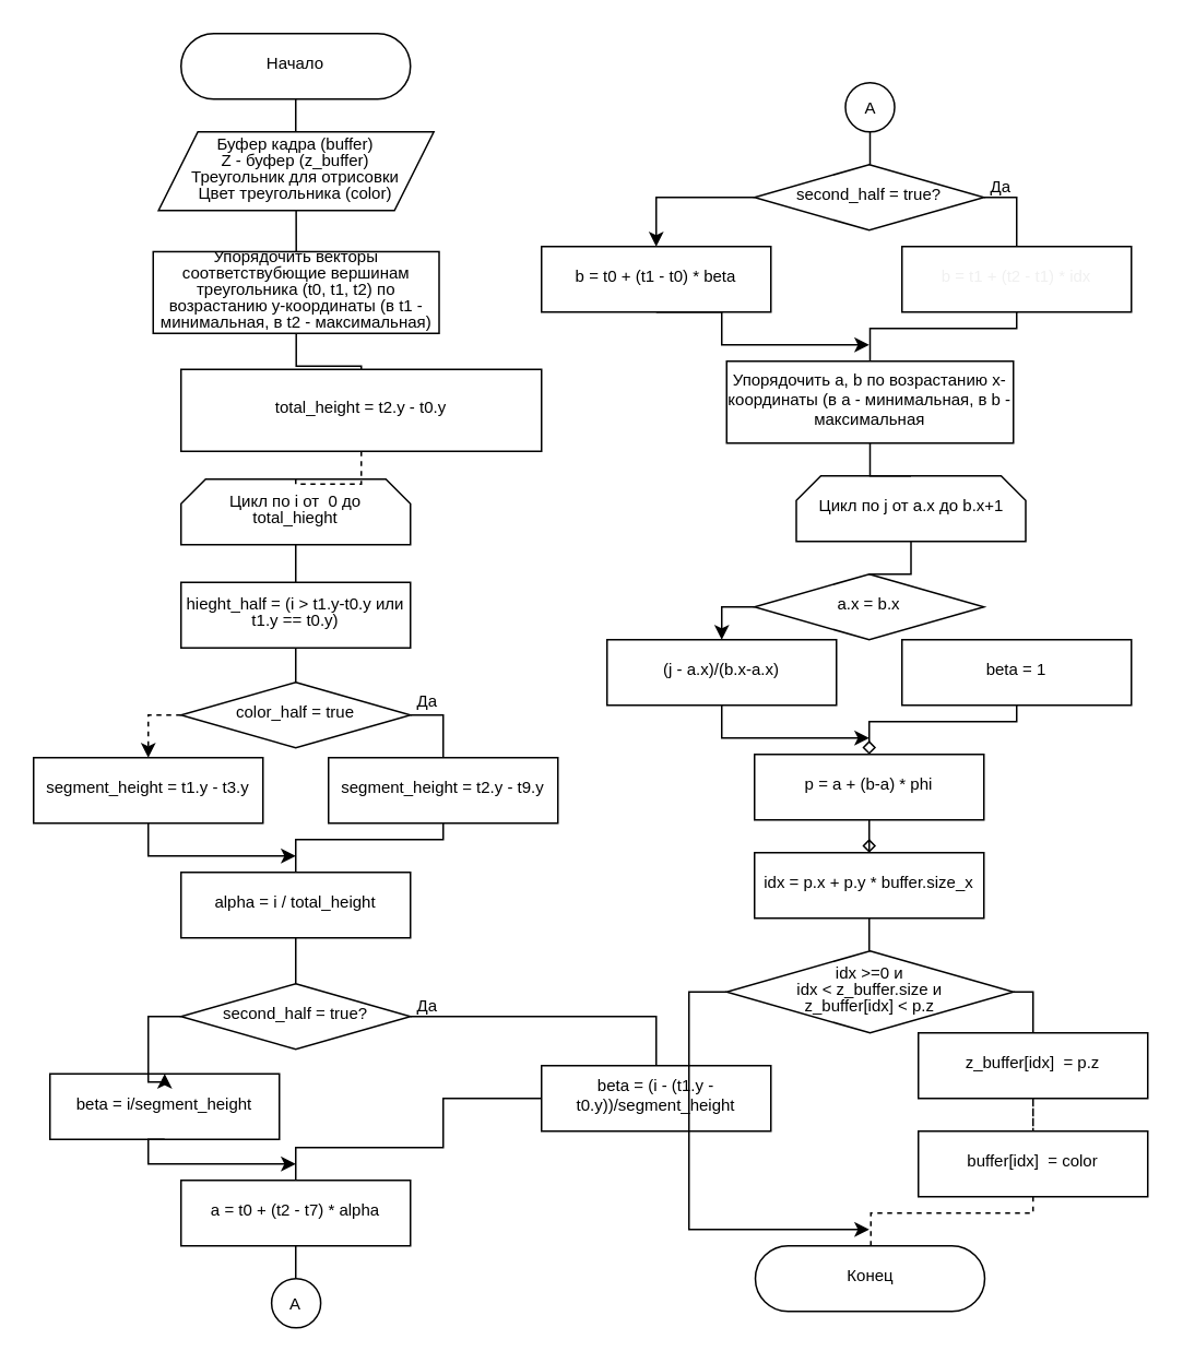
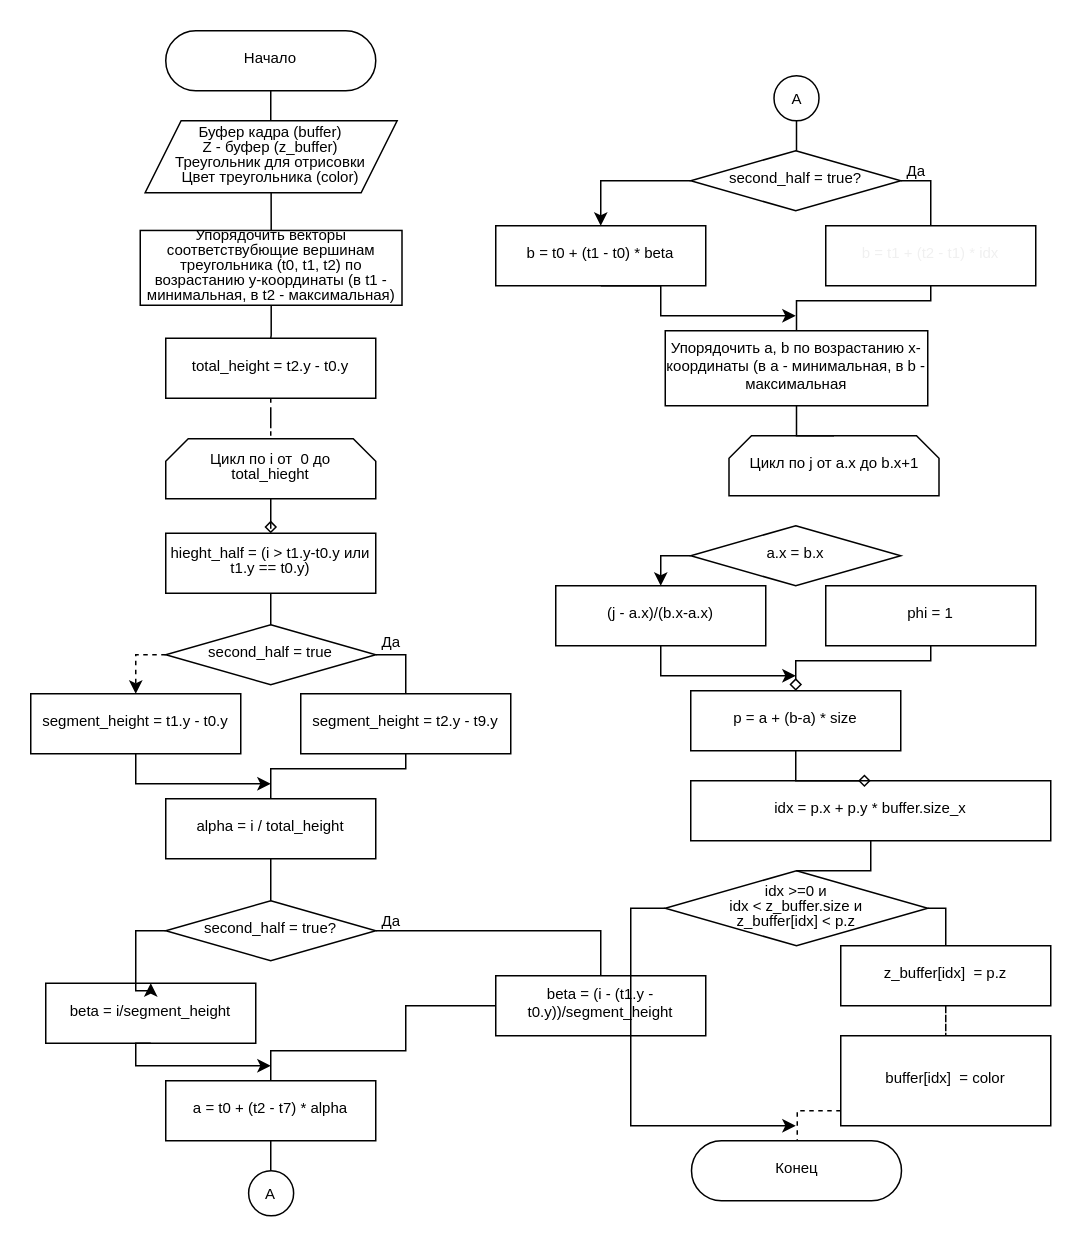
- <mxCell id="9" value="&lt;p style=&quot;line-height: 1&quot;&gt;total_height = t2.y - t0.y&lt;/p&gt;" style="shape=stencil(tVTRboMwDPyavFYh2T5gYtt/pKlXotIkcrJ1/fuaGKQiBq0mQEjgu3B3Bhyh69SYCEJJb84g9LtQKmKwkBLdEdww9iK5vHBZDbVJEWxm8MegM/sWmEkZwwku7pB7CecbQJc7Vn8I+UZrulPXNnhPIi74NGLueBIzztOz8pfFevvrqIqkf4YM2IdkVKjP52V3r9sIVxvlHcsO6VfPu57wOHG11YdbTbj6v6yuCZn7uXW9N/Z0xPDtD3+G+XJta0MbkEq+Fi+htOyP5Wai6QZvQgw0dmO7PE4PRn/OmPCJd0FnGqZWA8KDN8G7yYLr7IJiPXEoKG99BbgB);whiteSpace=wrap;html=1;aspect=fixed;fontFamily=Helvetica;fontSize=10;spacingBottom=4;" parent="1" vertex="1"><mxGeometry x="110" y="225" width="220" height="50" as="geometry" /></mxCell>
+ <mxCell id="9" value="&lt;p style=&quot;line-height: 1&quot;&gt;total_height = t2.y - t0.y&lt;/p&gt;" style="shape=stencil(tVTRboMwDPyavFYh2T5gYtt/pKlXotIkcrJ1/fuaGKQiBq0mQEjgu3B3Bhyh69SYCEJJb84g9LtQKmKwkBLdEdww9iK5vHBZDbVJEWxm8MegM/sWmEkZwwku7pB7CecbQJc7Vn8I+UZrulPXNnhPIi74NGLueBIzztOz8pfFevvrqIqkf4YM2IdkVKjP52V3r9sIVxvlHcsO6VfPu57wOHG11YdbTbj6v6yuCZn7uXW9N/Z0xPDtD3+G+XJta0MbkEq+Fi+htOyP5Wai6QZvQgw0dmO7PE4PRn/OmPCJd0FnGqZWA8KDN8G7yYLr7IJiPXEoKG99BbgB);whiteSpace=wrap;html=1;aspect=fixed;fontFamily=Helvetica;fontSize=10;spacingBottom=4;" parent="1" vertex="1"><mxGeometry x="110" y="225" width="140" height="40" as="geometry" /></mxCell>
- <mxCell id="10" value="" style="edgeStyle=orthogonalEdgeStyle;rounded=0;orthogonalLoop=1;jettySize=auto;html=1;endArrow=none;endFill=0;fontFamily=Helvetica;" parent="1" source="11" target="13" edge="1"><mxGeometry relative="1" as="geometry" /></mxCell>
+ <mxCell id="10" value="" style="edgeStyle=orthogonalEdgeStyle;rounded=0;orthogonalLoop=1;jettySize=auto;html=1;endArrow=diamond;endFill=0;fontFamily=Helvetica;" parent="1" source="11" target="13" edge="1"><mxGeometry relative="1" as="geometry" /></mxCell>
- <mxCell id="44" value="" style="edgeStyle=orthogonalEdgeStyle;rounded=0;orthogonalLoop=1;jettySize=auto;html=1;endArrow=none;endFill=0;fontFamily=Helvetica;" parent="1" source="45" target="47" edge="1"><mxGeometry relative="1" as="geometry" /></mxCell>
- <mxCell id="49" value="&lt;p style=&quot;line-height: 1&quot;&gt;beta = 1&lt;/p&gt;" style="shape=stencil(tVTRboMwDPyavFYh2T5gYtt/pKlXotIkcrJ1/fuaGKQiBq0mQEjgu3B3Bhyh69SYCEJJb84g9LtQKmKwkBLdEdww9iK5vHBZDbVJEWxm8MegM/sWmEkZwwku7pB7CecbQJc7Vn8I+UZrulPXNnhPIi74NGLueBIzztOz8pfFevvrqIqkf4YM2IdkVKjP52V3r9sIVxvlHcsO6VfPu57wOHG11YdbTbj6v6yuCZn7uXW9N/Z0xPDtD3+G+XJta0MbkEq+Fi+htOyP5Wai6QZvQgw0dmO7PE4PRn/OmPCJd0FnGqZWA8KDN8G7yYLr7IJiPXEoKG99BbgB);whiteSpace=wrap;html=1;aspect=fixed;fontFamily=Helvetica;fontSize=10;spacingBottom=4;" parent="1" vertex="1"><mxGeometry x="550" y="390" width="140" height="40" as="geometry" /></mxCell>
+ <mxCell id="49" value="&lt;p style=&quot;line-height: 1&quot;&gt;phi = 1&lt;/p&gt;" style="shape=stencil(tVTRboMwDPyavFYh2T5gYtt/pKlXotIkcrJ1/fuaGKQiBq0mQEjgu3B3Bhyh69SYCEJJb84g9LtQKmKwkBLdEdww9iK5vHBZDbVJEWxm8MegM/sWmEkZwwku7pB7CecbQJc7Vn8I+UZrulPXNnhPIi74NGLueBIzztOz8pfFevvrqIqkf4YM2IdkVKjP52V3r9sIVxvlHcsO6VfPu57wOHG11YdbTbj6v6yuCZn7uXW9N/Z0xPDtD3+G+XJta0MbkEq+Fi+htOyP5Wai6QZvQgw0dmO7PE4PRn/OmPCJd0FnGqZWA8KDN8G7yYLr7IJiPXEoKG99BbgB);whiteSpace=wrap;html=1;aspect=fixed;fontFamily=Helvetica;fontSize=10;spacingBottom=4;" parent="1" vertex="1"><mxGeometry x="550" y="390" width="140" height="40" as="geometry" /></mxCell>
- <mxCell id="16" value="&lt;p style=&quot;line-height: 1&quot;&gt;color_half = true&lt;/p&gt;" style="shape=stencil(tZTdboQgEIWfhtsGYZu9bmz7HixOK1kEA3S3ffsdAdu1/rQxakx0zuA3B0YgvPS1aIEwakQDhD8TxiqQyitr8BX1OokHmsJrCos+Fr4FGZJ4EU6Jk4aU8cHZM1xVFTJCmRqcCl2WvxD6hGO6m5fSGoMQLOkHmbs8woQy+C39TLBc/msQtchvIIDLJpNK2Ov/sQ+P+4CLnfwOsb37zf1uBx46LvZq3GbgYj2Wl6jM/dy8PAl5fnf2w1STZt6U1tJq6zBMz1iLME7ztTyZVnQbb5To0429wM8sj5P7aRrdE7Qyd4TvEyEj1jB+uTisQKwxIbX1sLCSqI8WM6ozHcTeWQd/tDYdjwtVZwfE0qMKUU2HeRRu);whiteSpace=wrap;html=1;aspect=fixed;fontFamily=Helvetica;fontSize=10;spacingBottom=4;rounded=0;shadow=0;sketch=0;spacingLeft=20;spacingRight=20;" parent="1" vertex="1"><mxGeometry x="110" y="416" width="140" height="40" as="geometry" /></mxCell>
+ <mxCell id="16" value="&lt;p style=&quot;line-height: 1&quot;&gt;second_half = true&lt;/p&gt;" style="shape=stencil(tZTdboQgEIWfhtsGYZu9bmz7HixOK1kEA3S3ffsdAdu1/rQxakx0zuA3B0YgvPS1aIEwakQDhD8TxiqQyitr8BX1OokHmsJrCos+Fr4FGZJ4EU6Jk4aU8cHZM1xVFTJCmRqcCl2WvxD6hGO6m5fSGoMQLOkHmbs8woQy+C39TLBc/msQtchvIIDLJpNK2Ov/sQ+P+4CLnfwOsb37zf1uBx46LvZq3GbgYj2Wl6jM/dy8PAl5fnf2w1STZt6U1tJq6zBMz1iLME7ztTyZVnQbb5To0429wM8sj5P7aRrdE7Qyd4TvEyEj1jB+uTisQKwxIbX1sLCSqI8WM6ozHcTeWQd/tDYdjwtVZwfE0qMKUU2HeRRu);whiteSpace=wrap;html=1;aspect=fixed;fontFamily=Helvetica;fontSize=10;spacingBottom=4;rounded=0;shadow=0;sketch=0;spacingLeft=20;spacingRight=20;" parent="1" vertex="1"><mxGeometry x="110" y="416" width="140" height="40" as="geometry" /></mxCell>
- <mxCell id="53" value="&lt;p style=&quot;line-height: 1&quot;&gt;p = a + (b-a) * phi&lt;/p&gt;" style="shape=stencil(tVTRboMwDPyavFYh2T5gYtt/pKlXotIkcrJ1/fuaGKQiBq0mQEjgu3B3Bhyh69SYCEJJb84g9LtQKmKwkBLdEdww9iK5vHBZDbVJEWxm8MegM/sWmEkZwwku7pB7CecbQJc7Vn8I+UZrulPXNnhPIi74NGLueBIzztOz8pfFevvrqIqkf4YM2IdkVKjP52V3r9sIVxvlHcsO6VfPu57wOHG11YdbTbj6v6yuCZn7uXW9N/Z0xPDtD3+G+XJta0MbkEq+Fi+htOyP5Wai6QZvQgw0dmO7PE4PRn/OmPCJd0FnGqZWA8KDN8G7yYLr7IJiPXEoKG99BbgB);whiteSpace=wrap;html=1;aspect=fixed;fontFamily=Helvetica;fontSize=10;spacingBottom=4;" parent="1" vertex="1"><mxGeometry x="460" y="460" width="140" height="40" as="geometry" /></mxCell>
+ <mxCell id="53" value="&lt;p style=&quot;line-height: 1&quot;&gt;p = a + (b-a) * size&lt;/p&gt;" style="shape=stencil(tVTRboMwDPyavFYh2T5gYtt/pKlXotIkcrJ1/fuaGKQiBq0mQEjgu3B3Bhyh69SYCEJJb84g9LtQKmKwkBLdEdww9iK5vHBZDbVJEWxm8MegM/sWmEkZwwku7pB7CecbQJc7Vn8I+UZrulPXNnhPIi74NGLueBIzztOz8pfFevvrqIqkf4YM2IdkVKjP52V3r9sIVxvlHcsO6VfPu57wOHG11YdbTbj6v6yuCZn7uXW9N/Z0xPDtD3+G+XJta0MbkEq+Fi+htOyP5Wai6QZvQgw0dmO7PE4PRn/OmPCJd0FnGqZWA8KDN8G7yYLr7IJiPXEoKG99BbgB);whiteSpace=wrap;html=1;aspect=fixed;fontFamily=Helvetica;fontSize=10;spacingBottom=4;" parent="1" vertex="1"><mxGeometry x="460" y="460" width="140" height="40" as="geometry" /></mxCell>
- <mxCell id="20" value="&lt;p style=&quot;line-height: 1&quot;&gt;segment_height = t1.y - t3.y&lt;/p&gt;" style="shape=stencil(tVTRboMwDPyavFYh2T5gYtt/pKlXotIkcrJ1/fuaGKQiBq0mQEjgu3B3Bhyh69SYCEJJb84g9LtQKmKwkBLdEdww9iK5vHBZDbVJEWxm8MegM/sWmEkZwwku7pB7CecbQJc7Vn8I+UZrulPXNnhPIi74NGLueBIzztOz8pfFevvrqIqkf4YM2IdkVKjP52V3r9sIVxvlHcsO6VfPu57wOHG11YdbTbj6v6yuCZn7uXW9N/Z0xPDtD3+G+XJta0MbkEq+Fi+htOyP5Wai6QZvQgw0dmO7PE4PRn/OmPCJd0FnGqZWA8KDN8G7yYLr7IJiPXEoKG99BbgB);whiteSpace=wrap;html=1;aspect=fixed;fontFamily=Helvetica;fontSize=10;spacingBottom=4;" parent="1" vertex="1"><mxGeometry x="20" y="462" width="140" height="40" as="geometry" /></mxCell>
+ <mxCell id="20" value="&lt;p style=&quot;line-height: 1&quot;&gt;segment_height = t1.y - t0.y&lt;/p&gt;" style="shape=stencil(tVTRboMwDPyavFYh2T5gYtt/pKlXotIkcrJ1/fuaGKQiBq0mQEjgu3B3Bhyh69SYCEJJb84g9LtQKmKwkBLdEdww9iK5vHBZDbVJEWxm8MegM/sWmEkZwwku7pB7CecbQJc7Vn8I+UZrulPXNnhPIi74NGLueBIzztOz8pfFevvrqIqkf4YM2IdkVKjP52V3r9sIVxvlHcsO6VfPu57wOHG11YdbTbj6v6yuCZn7uXW9N/Z0xPDtD3+G+XJta0MbkEq+Fi+htOyP5Wai6QZvQgw0dmO7PE4PRn/OmPCJd0FnGqZWA8KDN8G7yYLr7IJiPXEoKG99BbgB);whiteSpace=wrap;html=1;aspect=fixed;fontFamily=Helvetica;fontSize=10;spacingBottom=4;" parent="1" vertex="1"><mxGeometry x="20" y="462" width="140" height="40" as="geometry" /></mxCell>
- <mxCell id="55" value="&lt;p style=&quot;line-height: 1&quot;&gt;idx = p.x + p.y * buffer.size_x&lt;/p&gt;" style="shape=stencil(tVTRboMwDPyavFYh2T5gYtt/pKlXotIkcrJ1/fuaGKQiBq0mQEjgu3B3Bhyh69SYCEJJb84g9LtQKmKwkBLdEdww9iK5vHBZDbVJEWxm8MegM/sWmEkZwwku7pB7CecbQJc7Vn8I+UZrulPXNnhPIi74NGLueBIzztOz8pfFevvrqIqkf4YM2IdkVKjP52V3r9sIVxvlHcsO6VfPu57wOHG11YdbTbj6v6yuCZn7uXW9N/Z0xPDtD3+G+XJta0MbkEq+Fi+htOyP5Wai6QZvQgw0dmO7PE4PRn/OmPCJd0FnGqZWA8KDN8G7yYLr7IJiPXEoKG99BbgB);whiteSpace=wrap;html=1;aspect=fixed;fontFamily=Helvetica;fontSize=10;spacingBottom=4;" parent="1" vertex="1"><mxGeometry x="460" y="520" width="140" height="40" as="geometry" /></mxCell>
+ <mxCell id="55" value="&lt;p style=&quot;line-height: 1&quot;&gt;idx = p.x + p.y * buffer.size_x&lt;/p&gt;" style="shape=stencil(tVTRboMwDPyavFYh2T5gYtt/pKlXotIkcrJ1/fuaGKQiBq0mQEjgu3B3Bhyh69SYCEJJb84g9LtQKmKwkBLdEdww9iK5vHBZDbVJEWxm8MegM/sWmEkZwwku7pB7CecbQJc7Vn8I+UZrulPXNnhPIi74NGLueBIzztOz8pfFevvrqIqkf4YM2IdkVKjP52V3r9sIVxvlHcsO6VfPu57wOHG11YdbTbj6v6yuCZn7uXW9N/Z0xPDtD3+G+XJta0MbkEq+Fi+htOyP5Wai6QZvQgw0dmO7PE4PRn/OmPCJd0FnGqZWA8KDN8G7yYLr7IJiPXEoKG99BbgB);whiteSpace=wrap;html=1;aspect=fixed;fontFamily=Helvetica;fontSize=10;spacingBottom=4;" parent="1" vertex="1"><mxGeometry x="460" y="520" width="240" height="40" as="geometry" /></mxCell>
- <mxCell id="61" value="&lt;p style=&quot;line-height: 1&quot;&gt;buffer[idx]&amp;nbsp; = color&lt;/p&gt;" style="shape=stencil(tVTRboMwDPyavFYh2T5gYtt/pKlXotIkcrJ1/fuaGKQiBq0mQEjgu3B3Bhyh69SYCEJJb84g9LtQKmKwkBLdEdww9iK5vHBZDbVJEWxm8MegM/sWmEkZwwku7pB7CecbQJc7Vn8I+UZrulPXNnhPIi74NGLueBIzztOz8pfFevvrqIqkf4YM2IdkVKjP52V3r9sIVxvlHcsO6VfPu57wOHG11YdbTbj6v6yuCZn7uXW9N/Z0xPDtD3+G+XJta0MbkEq+Fi+htOyP5Wai6QZvQgw0dmO7PE4PRn/OmPCJd0FnGqZWA8KDN8G7yYLr7IJiPXEoKG99BbgB);whiteSpace=wrap;html=1;aspect=fixed;fontFamily=Helvetica;fontSize=10;spacingBottom=4;" parent="1" vertex="1"><mxGeometry x="560" y="690" width="140" height="40" as="geometry" /></mxCell>
+ <mxCell id="61" value="&lt;p style=&quot;line-height: 1&quot;&gt;buffer[idx]&amp;nbsp; = color&lt;/p&gt;" style="shape=stencil(tVTRboMwDPyavFYh2T5gYtt/pKlXotIkcrJ1/fuaGKQiBq0mQEjgu3B3Bhyh69SYCEJJb84g9LtQKmKwkBLdEdww9iK5vHBZDbVJEWxm8MegM/sWmEkZwwku7pB7CecbQJc7Vn8I+UZrulPXNnhPIi74NGLueBIzztOz8pfFevvrqIqkf4YM2IdkVKjP52V3r9sIVxvlHcsO6VfPu57wOHG11YdbTbj6v6yuCZn7uXW9N/Z0xPDtD3+G+XJta0MbkEq+Fi+htOyP5Wai6QZvQgw0dmO7PE4PRn/OmPCJd0FnGqZWA8KDN8G7yYLr7IJiPXEoKG99BbgB);whiteSpace=wrap;html=1;aspect=fixed;fontFamily=Helvetica;fontSize=10;spacingBottom=4;" parent="1" vertex="1"><mxGeometry x="560" y="690" width="140" height="60" as="geometry" /></mxCell>
